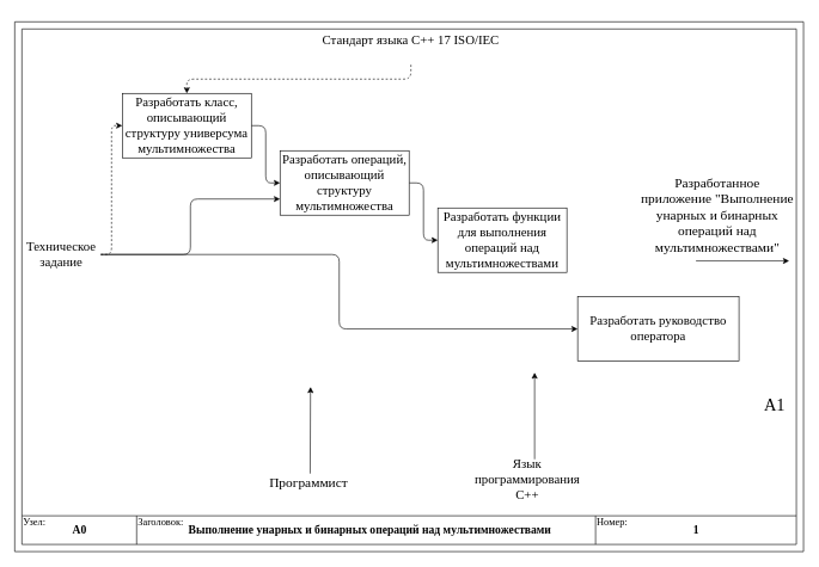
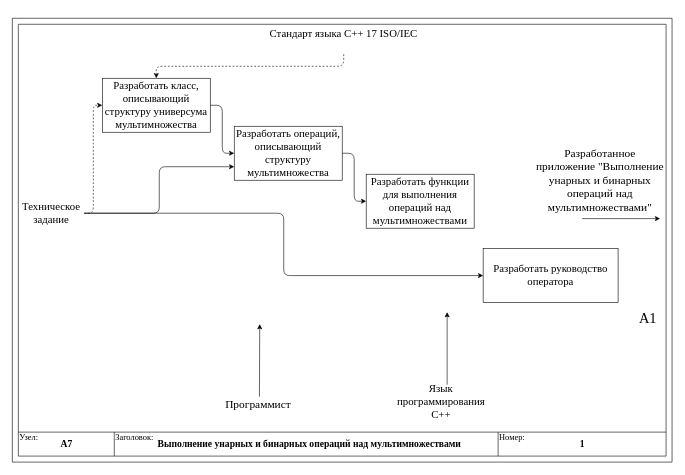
- <mxCell id="23" value="&lt;font style=&quot;font-size: 24px&quot;&gt;А&lt;/font&gt;&lt;font style=&quot;font-size: 24px;&quot;&gt;1&lt;/font&gt;" style="text;html=1;strokeColor=none;fillColor=none;align=center;verticalAlign=middle;whiteSpace=wrap;rounded=0;fontFamily=Times New Roman;" parent="1" vertex="1"><mxGeometry x="1060" y="555" width="40" height="20" as="geometry" /></mxCell>
+ <mxCell id="23" value="&lt;font style=&quot;font-size: 24px&quot;&gt;А&lt;/font&gt;&lt;font style=&quot;font-size: 24px;&quot;&gt;1&lt;/font&gt;" style="text;html=1;strokeColor=none;fillColor=none;align=center;verticalAlign=middle;whiteSpace=wrap;rounded=0;fontFamily=Times New Roman;" parent="1" vertex="1"><mxGeometry x="1060" y="520" width="40" height="20" as="geometry" /></mxCell>
- <mxCell id="14" value="&lt;font style=&quot;font-size: 16px&quot;&gt;&lt;b&gt;A0&lt;/b&gt;&lt;/font&gt;" style="text;html=1;align=center;verticalAlign=middle;resizable=0;points=[];autosize=1;fontFamily=Times New Roman;" parent="1" vertex="1"><mxGeometry x="90" y="725" width="40" height="30" as="geometry" /></mxCell>
+ <mxCell id="14" value="&lt;font style=&quot;font-size: 16px&quot;&gt;&lt;b&gt;A7&lt;/b&gt;&lt;/font&gt;" style="text;html=1;align=center;verticalAlign=middle;resizable=0;points=[];autosize=1;fontFamily=Times New Roman;" parent="1" vertex="1"><mxGeometry x="90" y="725" width="40" height="30" as="geometry" /></mxCell>
